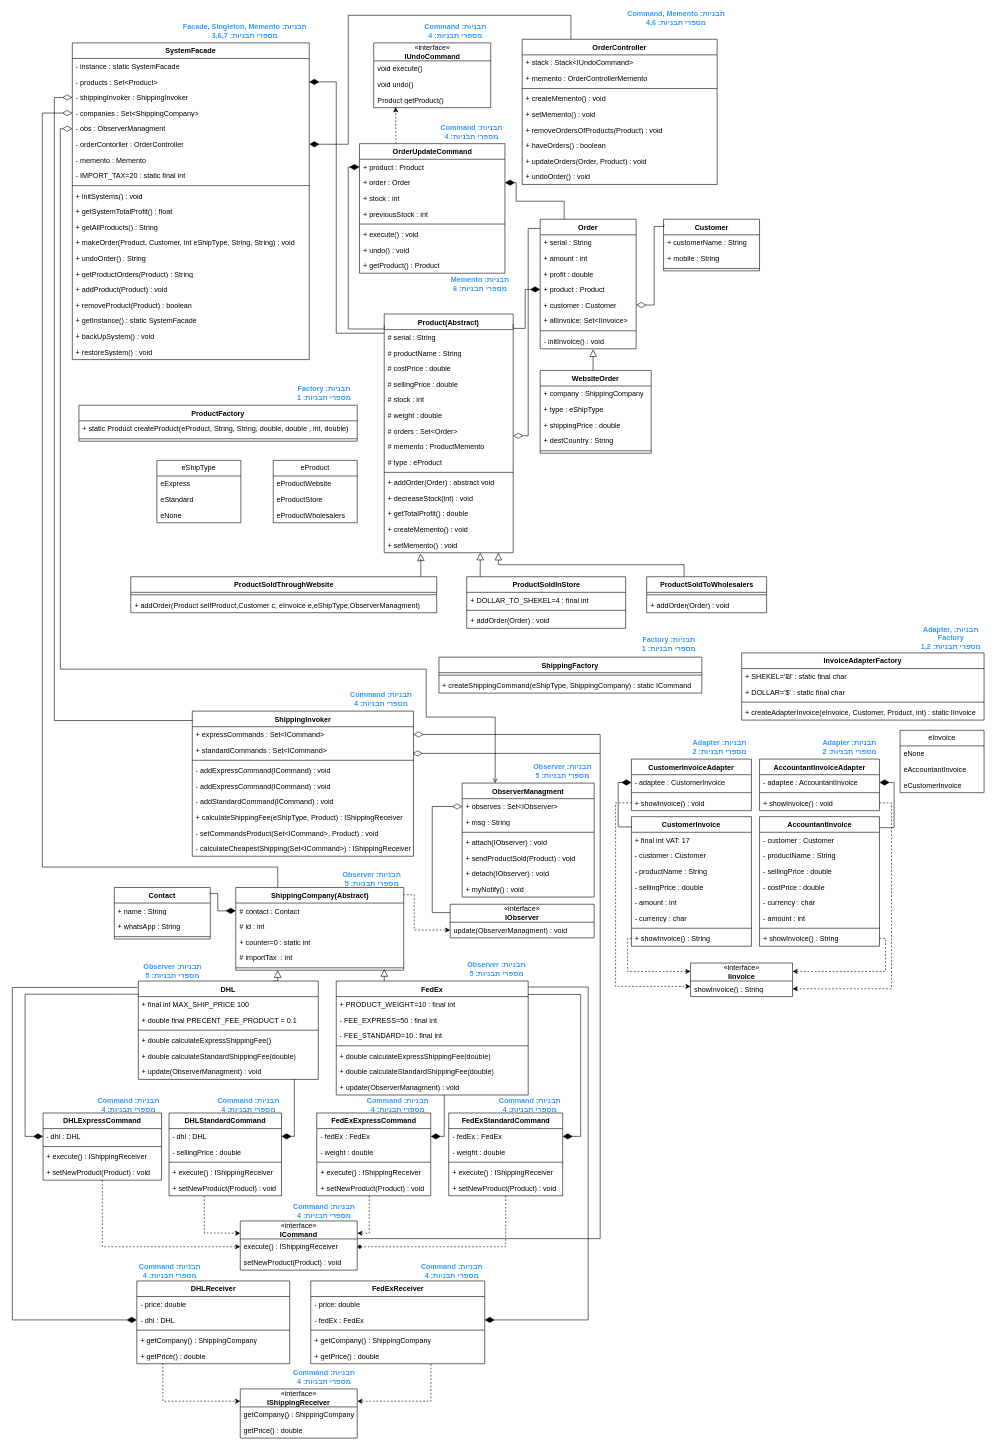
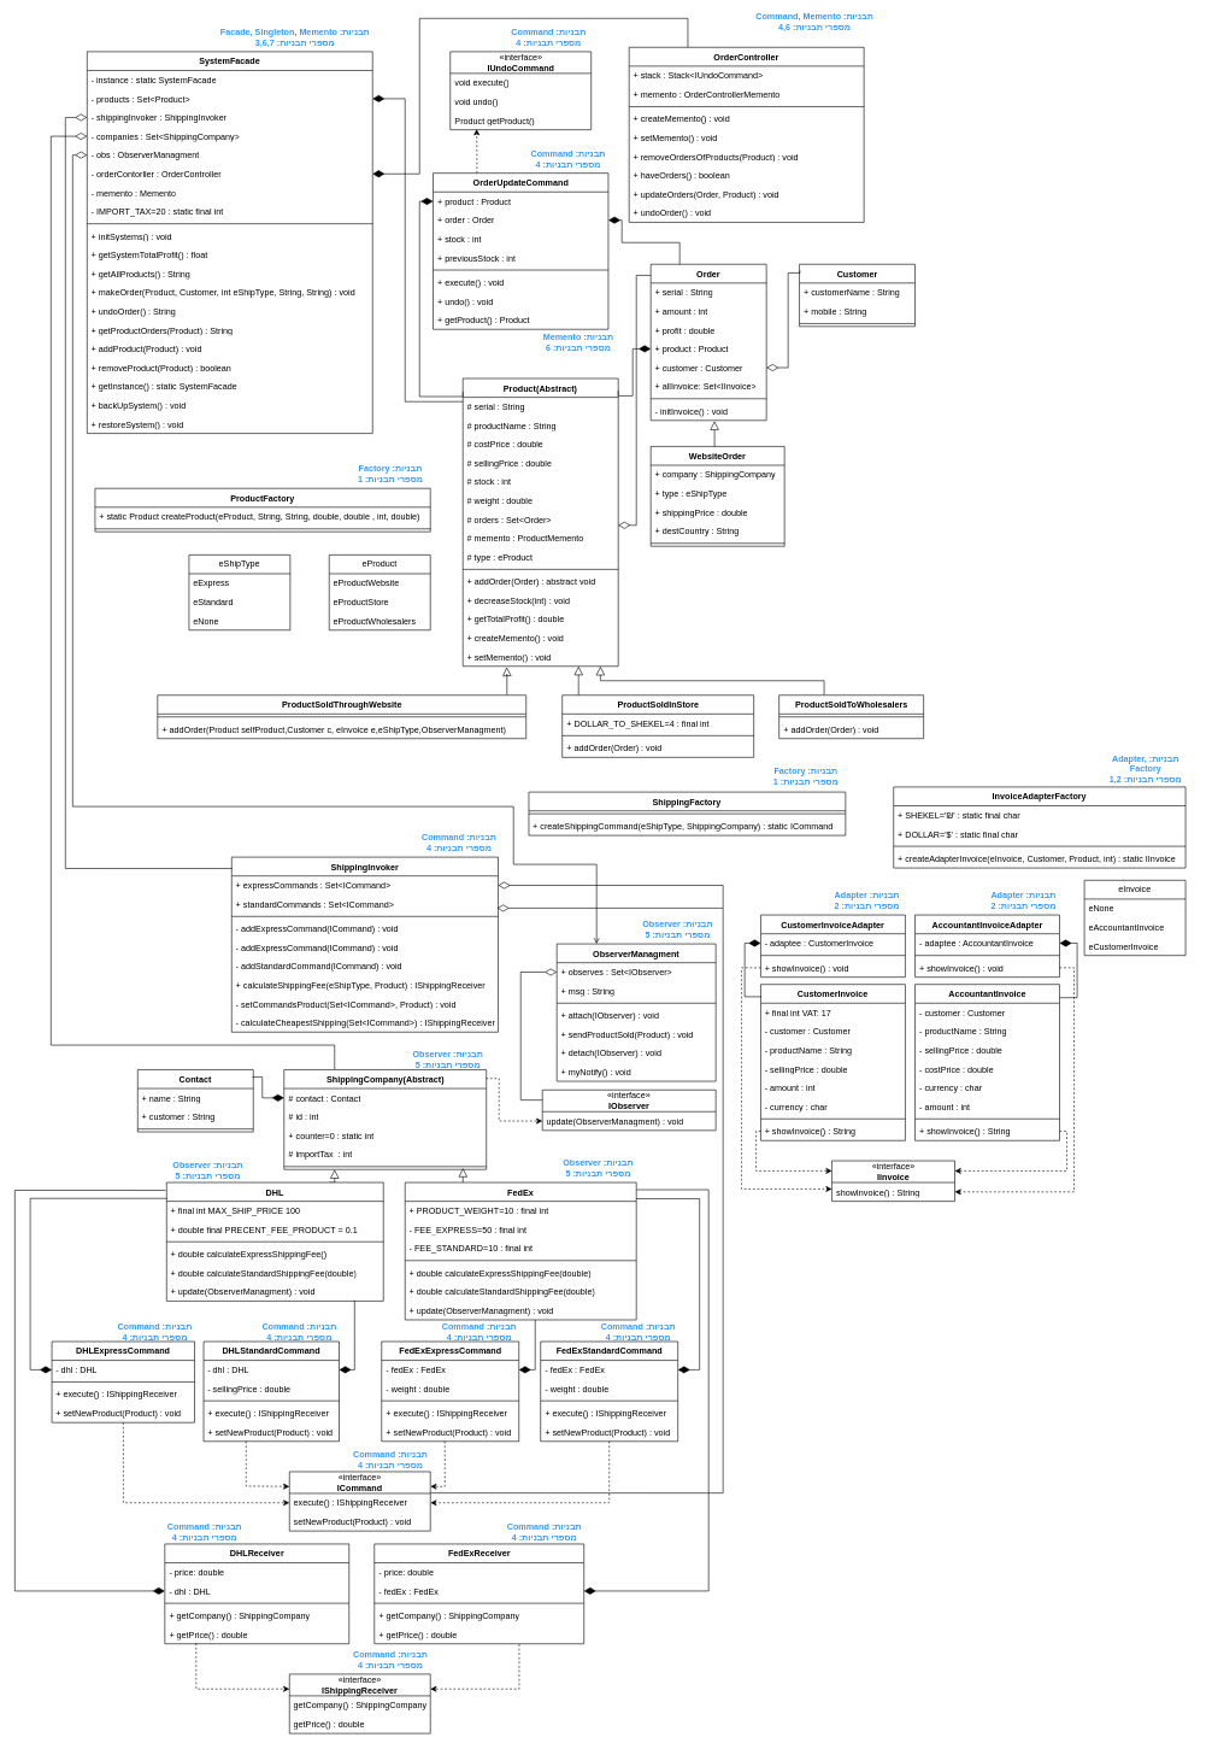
- <mxCell id="199" value="+ whatsApp : String" style="text;strokeColor=none;fillColor=none;align=left;verticalAlign=top;spacingLeft=4;spacingRight=4;overflow=hidden;rotatable=0;points=[[0,0.5],[1,0.5]];portConstraint=eastwest;whiteSpace=wrap;html=1;" parent="197" vertex="1"><mxGeometry y="52" width="160" height="26" as="geometry" /></mxCell>
+ <mxCell id="199" value="+ customer : String" style="text;strokeColor=none;fillColor=none;align=left;verticalAlign=top;spacingLeft=4;spacingRight=4;overflow=hidden;rotatable=0;points=[[0,0.5],[1,0.5]];portConstraint=eastwest;whiteSpace=wrap;html=1;" parent="197" vertex="1"><mxGeometry y="52" width="160" height="26" as="geometry" /></mxCell>
- <mxCell id="190" style="edgeStyle=orthogonalEdgeStyle;rounded=0;orthogonalLoop=1;jettySize=auto;html=1;entryX=1;entryY=0.5;entryDx=0;entryDy=0;dashed=1;endArrow=diamond;" parent="1" source="191" target="217" edge="1"><mxGeometry relative="1" as="geometry" /></mxCell>
+ <mxCell id="190" style="edgeStyle=orthogonalEdgeStyle;rounded=0;orthogonalLoop=1;jettySize=auto;html=1;entryX=1;entryY=0.5;entryDx=0;entryDy=0;dashed=1;" parent="1" source="191" target="217" edge="1"><mxGeometry relative="1" as="geometry" /></mxCell>
